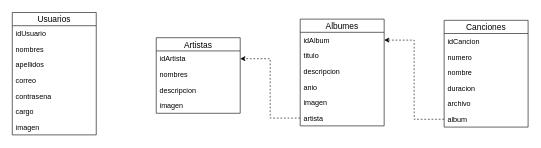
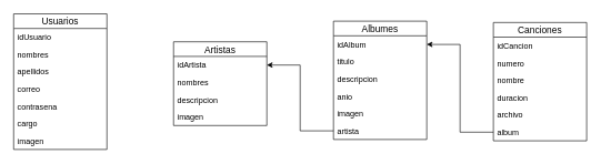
- <mxCell id="30" style="edgeStyle=orthogonalEdgeStyle;rounded=0;orthogonalLoop=1;jettySize=auto;html=1;entryX=1;entryY=0.5;entryDx=0;entryDy=0;dashed=1;" edge="1" parent="1" source="28" target="16"><mxGeometry relative="1" as="geometry" /></mxCell>
+ <mxCell id="30" style="edgeStyle=orthogonalEdgeStyle;rounded=0;orthogonalLoop=1;jettySize=auto;html=1;entryX=1;entryY=0.5;entryDx=0;entryDy=0;" edge="1" parent="1" source="28" target="16"><mxGeometry relative="1" as="geometry" /></mxCell>
- <mxCell id="29" style="edgeStyle=orthogonalEdgeStyle;rounded=0;orthogonalLoop=1;jettySize=auto;html=1;entryX=1;entryY=0.5;entryDx=0;entryDy=0;dashed=1;" edge="1" parent="1" source="21" target="11"><mxGeometry relative="1" as="geometry" /></mxCell>
+ <mxCell id="29" style="edgeStyle=orthogonalEdgeStyle;rounded=0;orthogonalLoop=1;jettySize=auto;html=1;entryX=1;entryY=0.5;entryDx=0;entryDy=0;" edge="1" parent="1" source="21" target="11"><mxGeometry relative="1" as="geometry" /></mxCell>
